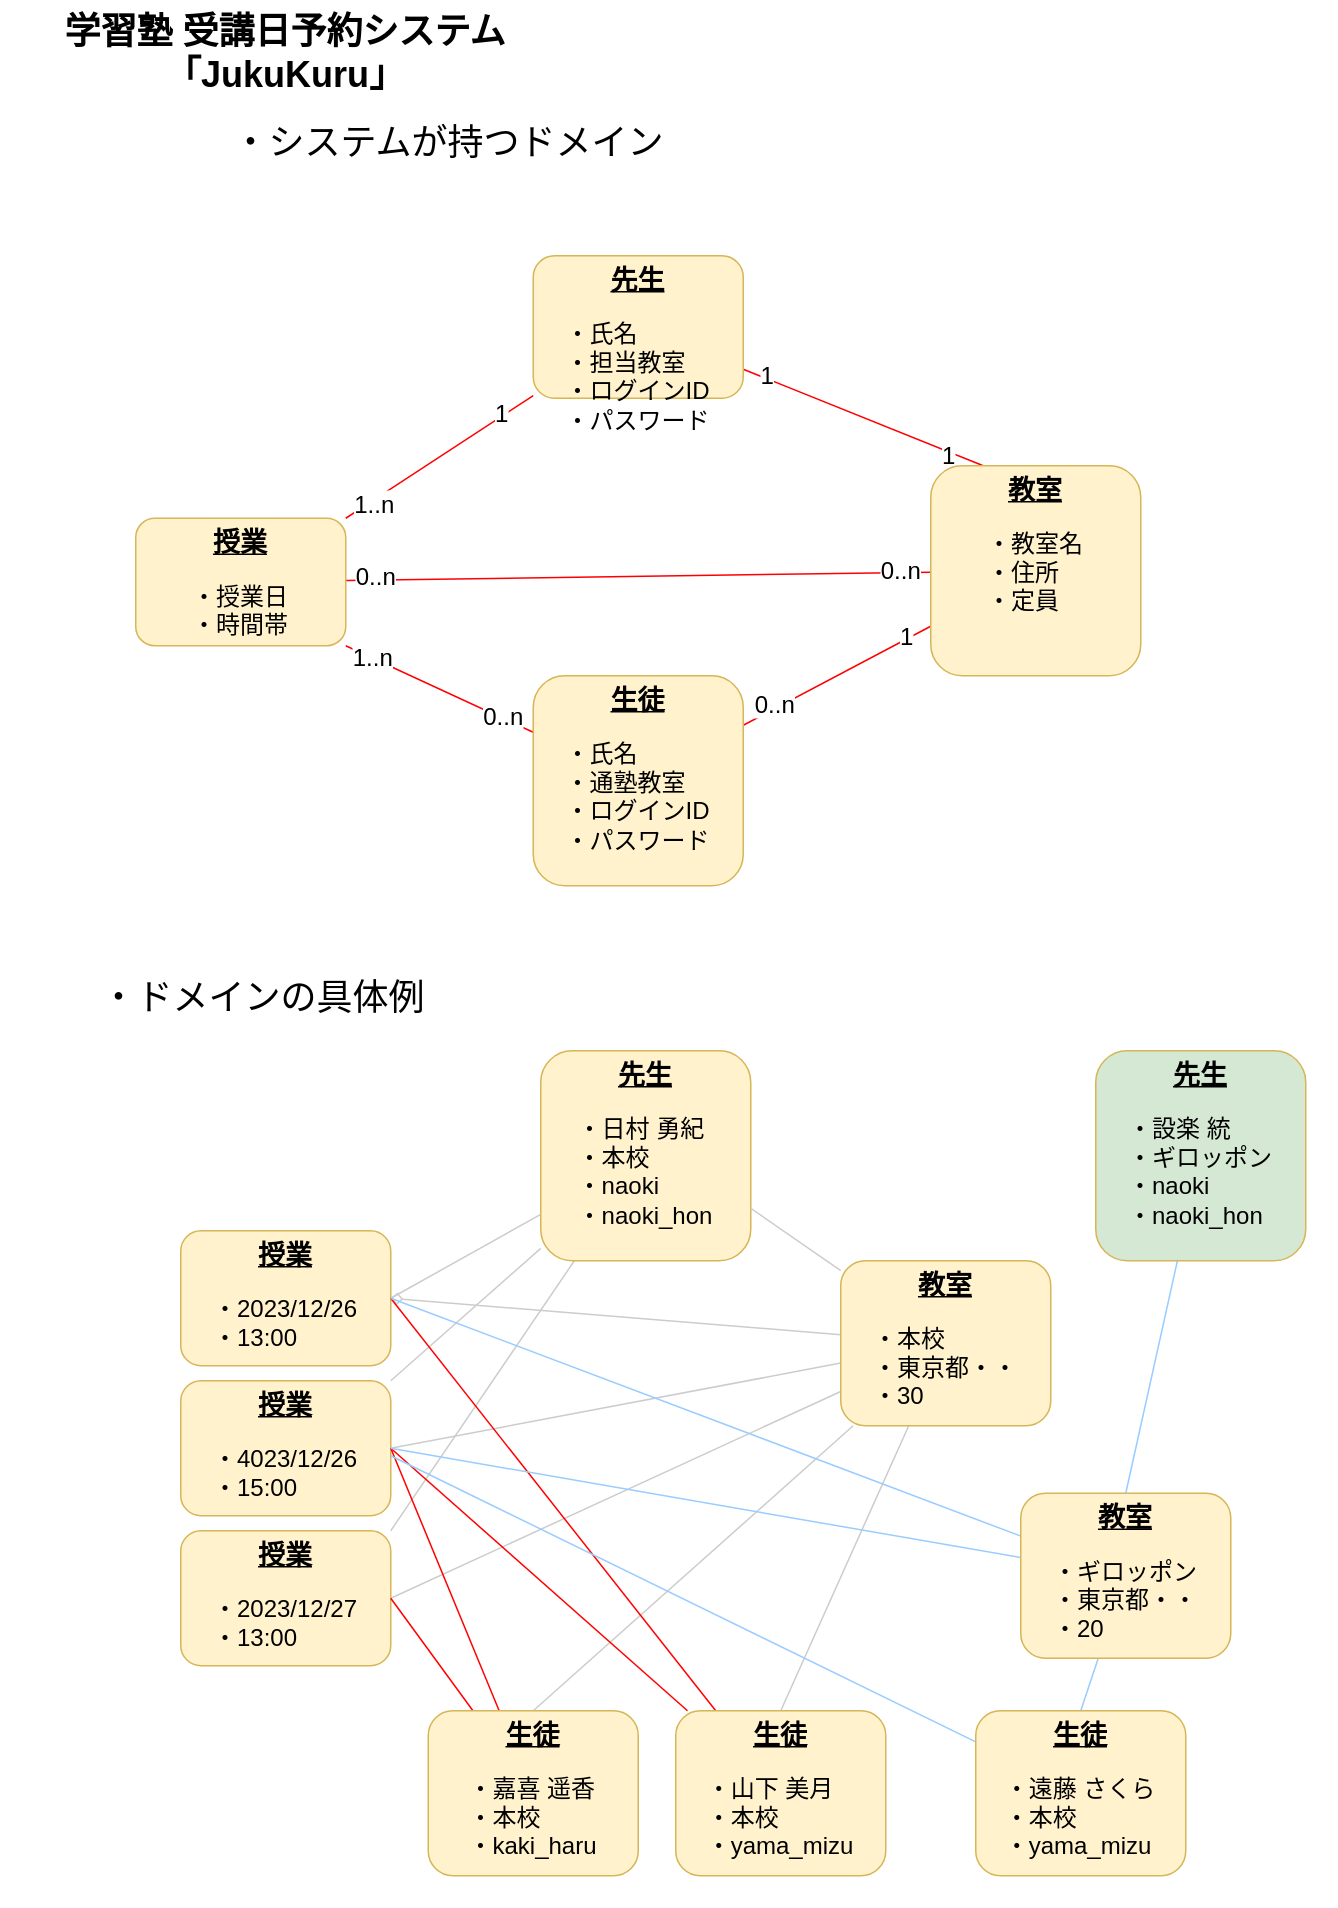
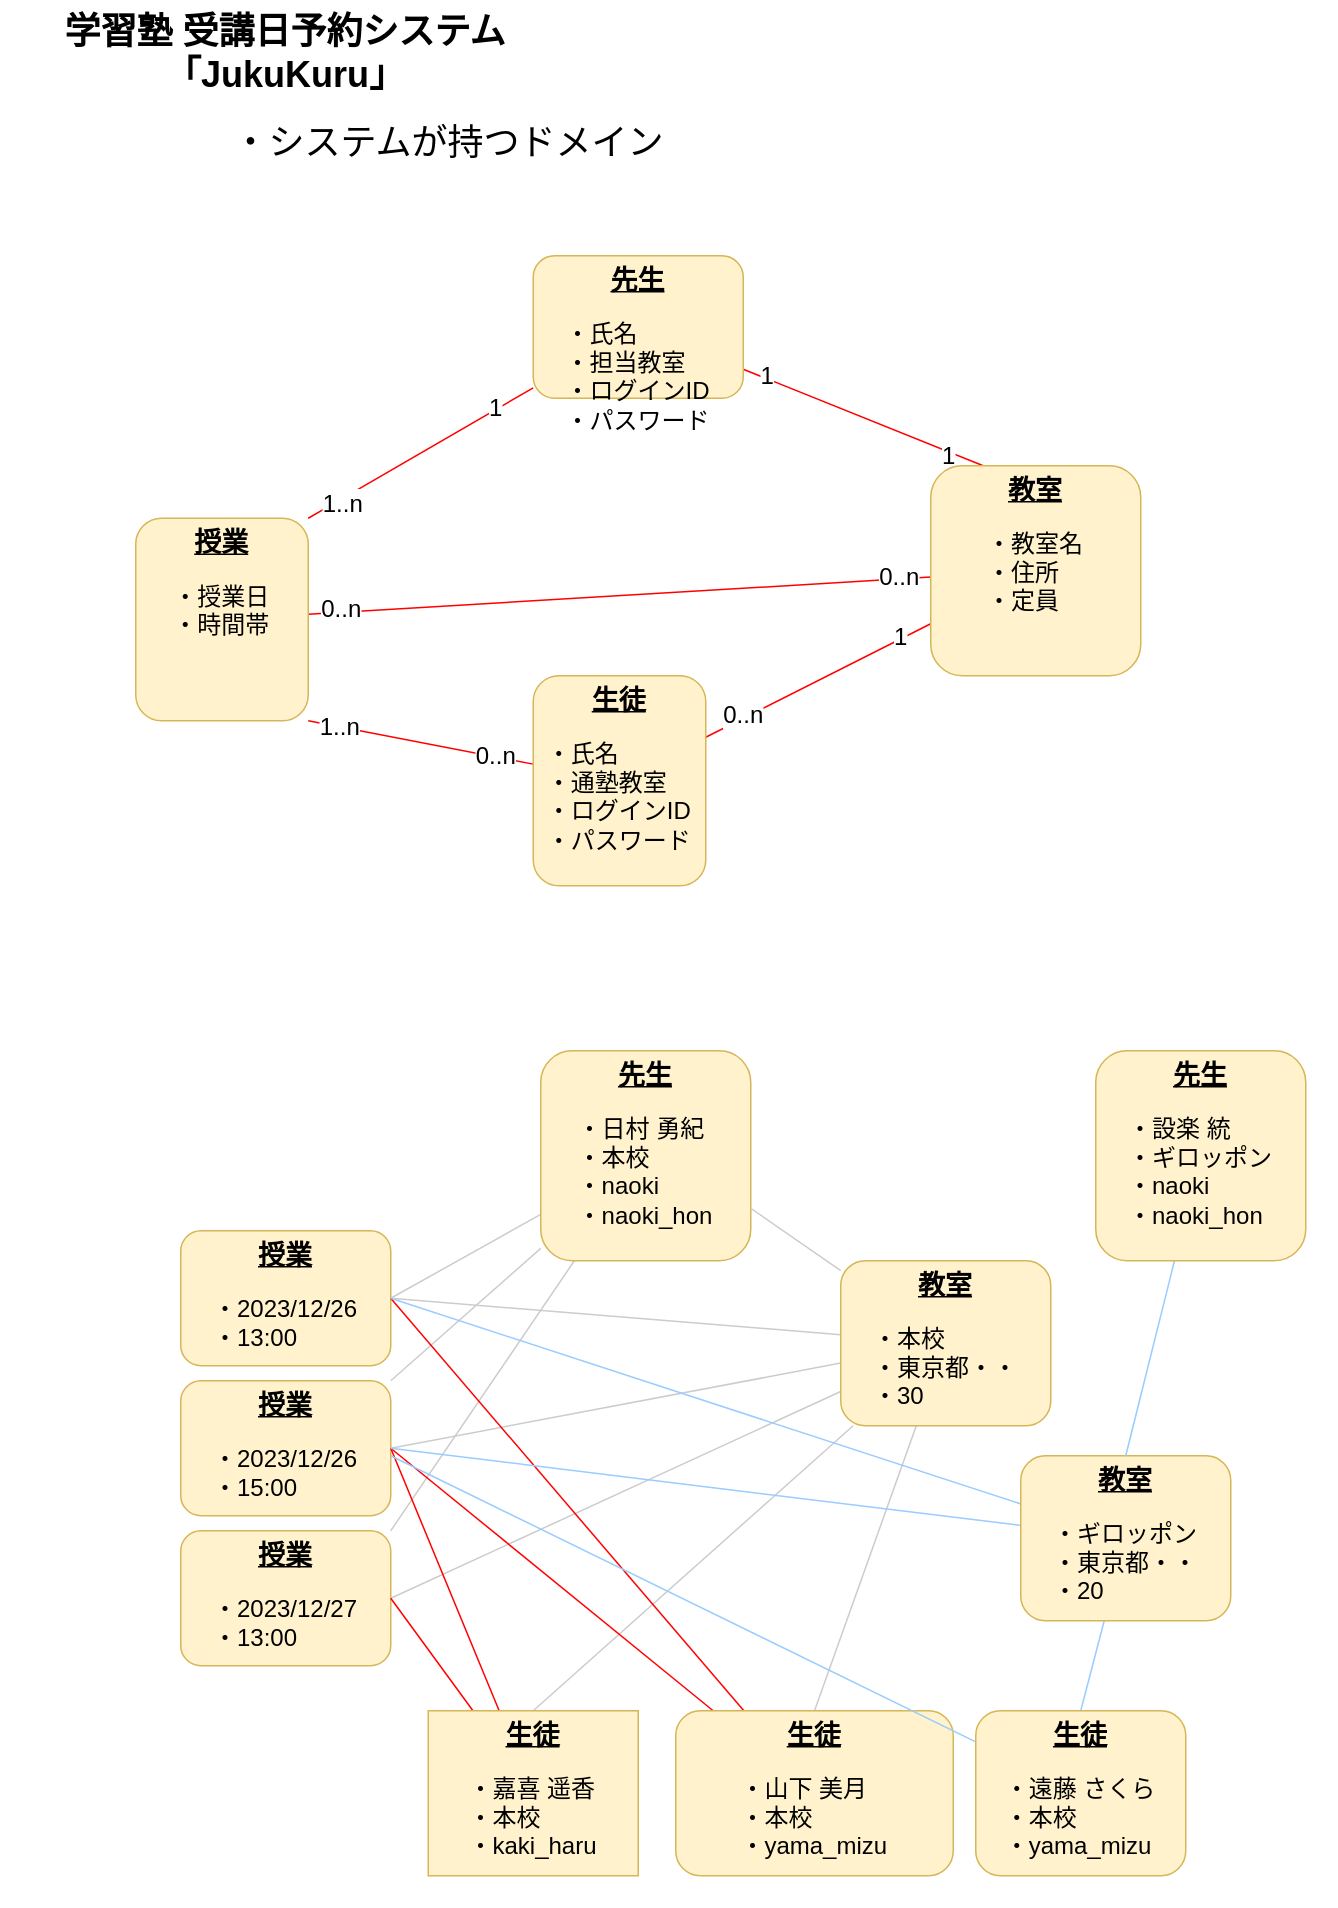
- <mxCell id="20" value="&lt;b&gt;&lt;font style=&quot;font-size: 18px;&quot;&gt;&lt;u&gt;授業&lt;/u&gt;&lt;/font&gt;&lt;/b&gt;&lt;br&gt;&lt;br&gt;&lt;div style=&quot;text-align: left;&quot;&gt;&lt;span style=&quot;font-size: 16px; background-color: initial;&quot;&gt;・授業日&lt;/span&gt;&lt;/div&gt;&lt;div style=&quot;text-align: left;&quot;&gt;&lt;span style=&quot;font-size: 16px; background-color: initial;&quot;&gt;・時間帯&lt;/span&gt;&lt;/div&gt;" style="rounded=1;whiteSpace=wrap;html=1;fillColor=#fff2cc;strokeColor=#d6b656;verticalAlign=top;align=center;" parent="1" vertex="1"><mxGeometry x="90" y="345" width="140" height="85" as="geometry" /></mxCell>
+ <mxCell id="20" value="&lt;b&gt;&lt;font style=&quot;font-size: 18px;&quot;&gt;&lt;u&gt;授業&lt;/u&gt;&lt;/font&gt;&lt;/b&gt;&lt;br&gt;&lt;br&gt;&lt;div style=&quot;text-align: left;&quot;&gt;&lt;span style=&quot;font-size: 16px; background-color: initial;&quot;&gt;・授業日&lt;/span&gt;&lt;/div&gt;&lt;div style=&quot;text-align: left;&quot;&gt;&lt;span style=&quot;font-size: 16px; background-color: initial;&quot;&gt;・時間帯&lt;/span&gt;&lt;/div&gt;" style="rounded=1;whiteSpace=wrap;html=1;fillColor=#fff2cc;strokeColor=#d6b656;verticalAlign=top;align=center;" parent="1" vertex="1"><mxGeometry x="90" y="345" width="115" height="135" as="geometry" /></mxCell>
- <mxCell id="19" value="&lt;b&gt;&lt;font style=&quot;font-size: 18px;&quot;&gt;&lt;u&gt;生徒&lt;/u&gt;&lt;/font&gt;&lt;/b&gt;&lt;br&gt;&lt;br&gt;&lt;div style=&quot;text-align: left;&quot;&gt;&lt;span style=&quot;font-size: 16px; background-color: initial;&quot;&gt;・氏名&lt;/span&gt;&lt;/div&gt;&lt;div style=&quot;text-align: left;&quot;&gt;&lt;span style=&quot;font-size: 16px; background-color: initial;&quot;&gt;・通塾教室&lt;/span&gt;&lt;/div&gt;&lt;div style=&quot;text-align: left;&quot;&gt;&lt;span style=&quot;font-size: 16px; background-color: initial;&quot;&gt;・ログインID&lt;/span&gt;&lt;/div&gt;&lt;div style=&quot;text-align: left;&quot;&gt;&lt;span style=&quot;font-size: 16px; background-color: initial;&quot;&gt;・パスワード&lt;/span&gt;&lt;/div&gt;" style="rounded=1;whiteSpace=wrap;html=1;fillColor=#fff2cc;strokeColor=#d6b656;verticalAlign=top;align=center;" parent="1" vertex="1"><mxGeometry x="355" y="450" width="140" height="140" as="geometry" /></mxCell>
+ <mxCell id="19" value="&lt;b&gt;&lt;font style=&quot;font-size: 18px;&quot;&gt;&lt;u&gt;生徒&lt;/u&gt;&lt;/font&gt;&lt;/b&gt;&lt;br&gt;&lt;br&gt;&lt;div style=&quot;text-align: left;&quot;&gt;&lt;span style=&quot;font-size: 16px; background-color: initial;&quot;&gt;・氏名&lt;/span&gt;&lt;/div&gt;&lt;div style=&quot;text-align: left;&quot;&gt;&lt;span style=&quot;font-size: 16px; background-color: initial;&quot;&gt;・通塾教室&lt;/span&gt;&lt;/div&gt;&lt;div style=&quot;text-align: left;&quot;&gt;&lt;span style=&quot;font-size: 16px; background-color: initial;&quot;&gt;・ログインID&lt;/span&gt;&lt;/div&gt;&lt;div style=&quot;text-align: left;&quot;&gt;&lt;span style=&quot;font-size: 16px; background-color: initial;&quot;&gt;・パスワード&lt;/span&gt;&lt;/div&gt;" style="rounded=1;whiteSpace=wrap;html=1;fillColor=#fff2cc;strokeColor=#d6b656;verticalAlign=top;align=center;" parent="1" vertex="1"><mxGeometry x="355" y="450" width="115" height="140" as="geometry" /></mxCell>
- <mxCell id="23" value="・ドメインの具体例" style="text;html=1;strokeColor=none;fillColor=none;align=left;verticalAlign=middle;whiteSpace=wrap;rounded=0;fontSize=24;" parent="1" vertex="1"><mxGeometry x="65" y="650" width="295" height="30" as="geometry" /></mxCell>
- <mxCell id="51" value="&lt;b&gt;&lt;font style=&quot;font-size: 18px;&quot;&gt;&lt;u&gt;先生&lt;/u&gt;&lt;/font&gt;&lt;/b&gt;&lt;br&gt;&lt;br&gt;&lt;div style=&quot;text-align: left;&quot;&gt;&lt;span style=&quot;font-size: 16px; background-color: initial;&quot;&gt;・設楽 統&lt;/span&gt;&lt;/div&gt;&lt;div style=&quot;text-align: left;&quot;&gt;&lt;span style=&quot;font-size: 16px; background-color: initial;&quot;&gt;・ギロッポン&lt;/span&gt;&lt;/div&gt;&lt;div style=&quot;text-align: left;&quot;&gt;&lt;span style=&quot;font-size: 16px; background-color: initial;&quot;&gt;・naoki&lt;/span&gt;&lt;/div&gt;&lt;div style=&quot;text-align: left;&quot;&gt;&lt;span style=&quot;font-size: 16px; background-color: initial;&quot;&gt;・naoki_hon&lt;/span&gt;&lt;/div&gt;" style="rounded=1;whiteSpace=wrap;html=1;fillColor=#d5e8d4;strokeColor=#d6b656;verticalAlign=top;align=center;" parent="1" vertex="1"><mxGeometry x="730" y="700" width="140" height="140" as="geometry" /></mxCell>
+ <mxCell id="51" value="&lt;b&gt;&lt;font style=&quot;font-size: 18px;&quot;&gt;&lt;u&gt;先生&lt;/u&gt;&lt;/font&gt;&lt;/b&gt;&lt;br&gt;&lt;br&gt;&lt;div style=&quot;text-align: left;&quot;&gt;&lt;span style=&quot;font-size: 16px; background-color: initial;&quot;&gt;・設楽 統&lt;/span&gt;&lt;/div&gt;&lt;div style=&quot;text-align: left;&quot;&gt;&lt;span style=&quot;font-size: 16px; background-color: initial;&quot;&gt;・ギロッポン&lt;/span&gt;&lt;/div&gt;&lt;div style=&quot;text-align: left;&quot;&gt;&lt;span style=&quot;font-size: 16px; background-color: initial;&quot;&gt;・naoki&lt;/span&gt;&lt;/div&gt;&lt;div style=&quot;text-align: left;&quot;&gt;&lt;span style=&quot;font-size: 16px; background-color: initial;&quot;&gt;・naoki_hon&lt;/span&gt;&lt;/div&gt;" style="rounded=1;whiteSpace=wrap;html=1;fillColor=#fff2cc;strokeColor=#d6b656;verticalAlign=top;align=center;" parent="1" vertex="1"><mxGeometry x="730" y="700" width="140" height="140" as="geometry" /></mxCell>
- <mxCell id="32" style="edgeStyle=none;html=1;entryX=1;entryY=0.5;entryDx=0;entryDy=0;strokeColor=#CCCCCC;fontSize=16;endArrow=diamond;endFill=0;" parent="1" source="37" target="28" edge="1"><mxGeometry relative="1" as="geometry" /></mxCell>
+ <mxCell id="32" style="edgeStyle=none;html=1;entryX=1;entryY=0.5;entryDx=0;entryDy=0;strokeColor=#CCCCCC;fontSize=16;endArrow=none;endFill=0;" parent="1" source="37" target="28" edge="1"><mxGeometry relative="1" as="geometry" /></mxCell>
- <mxCell id="29" value="&lt;b&gt;&lt;font style=&quot;font-size: 18px;&quot;&gt;&lt;u&gt;授業&lt;/u&gt;&lt;/font&gt;&lt;/b&gt;&lt;br&gt;&lt;br&gt;&lt;div style=&quot;text-align: left;&quot;&gt;&lt;span style=&quot;font-size: 16px; background-color: initial;&quot;&gt;・4023/12/26&lt;/span&gt;&lt;/div&gt;&lt;div style=&quot;text-align: left;&quot;&gt;&lt;span style=&quot;font-size: 16px;&quot;&gt;・15:00&lt;/span&gt;&lt;/div&gt;" style="rounded=1;whiteSpace=wrap;html=1;fillColor=#fff2cc;strokeColor=#d6b656;verticalAlign=top;align=center;" parent="1" vertex="1"><mxGeometry x="120" y="920" width="140" height="90" as="geometry" /></mxCell>
+ <mxCell id="29" value="&lt;b&gt;&lt;font style=&quot;font-size: 18px;&quot;&gt;&lt;u&gt;授業&lt;/u&gt;&lt;/font&gt;&lt;/b&gt;&lt;br&gt;&lt;br&gt;&lt;div style=&quot;text-align: left;&quot;&gt;&lt;span style=&quot;font-size: 16px; background-color: initial;&quot;&gt;・2023/12/26&lt;/span&gt;&lt;/div&gt;&lt;div style=&quot;text-align: left;&quot;&gt;&lt;span style=&quot;font-size: 16px;&quot;&gt;・15:00&lt;/span&gt;&lt;/div&gt;" style="rounded=1;whiteSpace=wrap;html=1;fillColor=#fff2cc;strokeColor=#d6b656;verticalAlign=top;align=center;" parent="1" vertex="1"><mxGeometry x="120" y="920" width="140" height="90" as="geometry" /></mxCell>
- <mxCell id="47" value="&lt;span style=&quot;font-size: 18px;&quot;&gt;&lt;b&gt;&lt;u&gt;教室&lt;/u&gt;&lt;/b&gt;&lt;/span&gt;&lt;br&gt;&lt;br&gt;&lt;div style=&quot;text-align: left;&quot;&gt;&lt;span style=&quot;font-size: 16px; background-color: initial;&quot;&gt;・ギロッポン&lt;/span&gt;&lt;/div&gt;&lt;div style=&quot;text-align: left;&quot;&gt;&lt;span style=&quot;font-size: 16px; background-color: initial;&quot;&gt;・東京都・・&lt;/span&gt;&lt;/div&gt;&lt;div style=&quot;text-align: left;&quot;&gt;&lt;span style=&quot;font-size: 16px; background-color: initial;&quot;&gt;・20&lt;/span&gt;&lt;/div&gt;" style="rounded=1;whiteSpace=wrap;html=1;fillColor=#fff2cc;strokeColor=#d6b656;verticalAlign=top;align=center;" parent="1" vertex="1"><mxGeometry x="680" y="995" width="140" height="110" as="geometry" /></mxCell>
+ <mxCell id="47" value="&lt;span style=&quot;font-size: 18px;&quot;&gt;&lt;b&gt;&lt;u&gt;教室&lt;/u&gt;&lt;/b&gt;&lt;/span&gt;&lt;br&gt;&lt;br&gt;&lt;div style=&quot;text-align: left;&quot;&gt;&lt;span style=&quot;font-size: 16px; background-color: initial;&quot;&gt;・ギロッポン&lt;/span&gt;&lt;/div&gt;&lt;div style=&quot;text-align: left;&quot;&gt;&lt;span style=&quot;font-size: 16px; background-color: initial;&quot;&gt;・東京都・・&lt;/span&gt;&lt;/div&gt;&lt;div style=&quot;text-align: left;&quot;&gt;&lt;span style=&quot;font-size: 16px; background-color: initial;&quot;&gt;・20&lt;/span&gt;&lt;/div&gt;" style="rounded=1;whiteSpace=wrap;html=1;fillColor=#fff2cc;strokeColor=#d6b656;verticalAlign=top;align=center;" parent="1" vertex="1"><mxGeometry x="680" y="970" width="140" height="110" as="geometry" /></mxCell>
- <mxCell id="40" value="&lt;span style=&quot;font-size: 18px;&quot;&gt;&lt;b&gt;&lt;u&gt;生徒&lt;/u&gt;&lt;/b&gt;&lt;/span&gt;&lt;br&gt;&lt;br&gt;&lt;div style=&quot;text-align: left;&quot;&gt;&lt;span style=&quot;font-size: 16px; background-color: initial;&quot;&gt;・嘉喜 遥香&lt;/span&gt;&lt;/div&gt;&lt;div style=&quot;text-align: left;&quot;&gt;&lt;span style=&quot;font-size: 16px; background-color: initial;&quot;&gt;・本校&lt;/span&gt;&lt;/div&gt;&lt;div style=&quot;text-align: left;&quot;&gt;&lt;span style=&quot;font-size: 16px; background-color: initial;&quot;&gt;・kaki_haru&lt;/span&gt;&lt;/div&gt;" style="rounded=1;whiteSpace=wrap;html=1;fillColor=#fff2cc;strokeColor=#d6b656;verticalAlign=top;align=center;" parent="1" vertex="1"><mxGeometry x="285" y="1140" width="140" height="110" as="geometry" /></mxCell>
+ <mxCell id="40" value="&lt;span style=&quot;font-size: 18px;&quot;&gt;&lt;b&gt;&lt;u&gt;生徒&lt;/u&gt;&lt;/b&gt;&lt;/span&gt;&lt;br&gt;&lt;br&gt;&lt;div style=&quot;text-align: left;&quot;&gt;&lt;span style=&quot;font-size: 16px; background-color: initial;&quot;&gt;・嘉喜 遥香&lt;/span&gt;&lt;/div&gt;&lt;div style=&quot;text-align: left;&quot;&gt;&lt;span style=&quot;font-size: 16px; background-color: initial;&quot;&gt;・本校&lt;/span&gt;&lt;/div&gt;&lt;div style=&quot;text-align: left;&quot;&gt;&lt;span style=&quot;font-size: 16px; background-color: initial;&quot;&gt;・kaki_haru&lt;/span&gt;&lt;/div&gt;" style="whiteSpace=wrap;html=1;fillColor=#fff2cc;strokeColor=#d6b656;verticalAlign=top;align=center;rounded=0;" parent="1" vertex="1"><mxGeometry x="285" y="1140" width="140" height="110" as="geometry" /></mxCell>
- <mxCell id="43" value="&lt;span style=&quot;font-size: 18px;&quot;&gt;&lt;b&gt;&lt;u&gt;生徒&lt;/u&gt;&lt;/b&gt;&lt;/span&gt;&lt;br&gt;&lt;br&gt;&lt;div style=&quot;text-align: left;&quot;&gt;&lt;span style=&quot;font-size: 16px; background-color: initial;&quot;&gt;・山下 美月&lt;/span&gt;&lt;/div&gt;&lt;div style=&quot;text-align: left;&quot;&gt;&lt;span style=&quot;background-color: initial; font-size: 16px;&quot;&gt;・本校&lt;/span&gt;&lt;/div&gt;&lt;div style=&quot;text-align: left;&quot;&gt;&lt;span style=&quot;font-size: 16px; background-color: initial;&quot;&gt;・yama_mizu&lt;/span&gt;&lt;/div&gt;" style="rounded=1;whiteSpace=wrap;html=1;fillColor=#fff2cc;strokeColor=#d6b656;verticalAlign=top;align=center;" parent="1" vertex="1"><mxGeometry x="450" y="1140" width="140" height="110" as="geometry" /></mxCell>
+ <mxCell id="43" value="&lt;span style=&quot;font-size: 18px;&quot;&gt;&lt;b&gt;&lt;u&gt;生徒&lt;/u&gt;&lt;/b&gt;&lt;/span&gt;&lt;br&gt;&lt;br&gt;&lt;div style=&quot;text-align: left;&quot;&gt;&lt;span style=&quot;font-size: 16px; background-color: initial;&quot;&gt;・山下 美月&lt;/span&gt;&lt;/div&gt;&lt;div style=&quot;text-align: left;&quot;&gt;&lt;span style=&quot;background-color: initial; font-size: 16px;&quot;&gt;・本校&lt;/span&gt;&lt;/div&gt;&lt;div style=&quot;text-align: left;&quot;&gt;&lt;span style=&quot;font-size: 16px; background-color: initial;&quot;&gt;・yama_mizu&lt;/span&gt;&lt;/div&gt;" style="rounded=1;whiteSpace=wrap;html=1;fillColor=#fff2cc;strokeColor=#d6b656;verticalAlign=top;align=center;" parent="1" vertex="1"><mxGeometry x="450" y="1140" width="185" height="110" as="geometry" /></mxCell>
